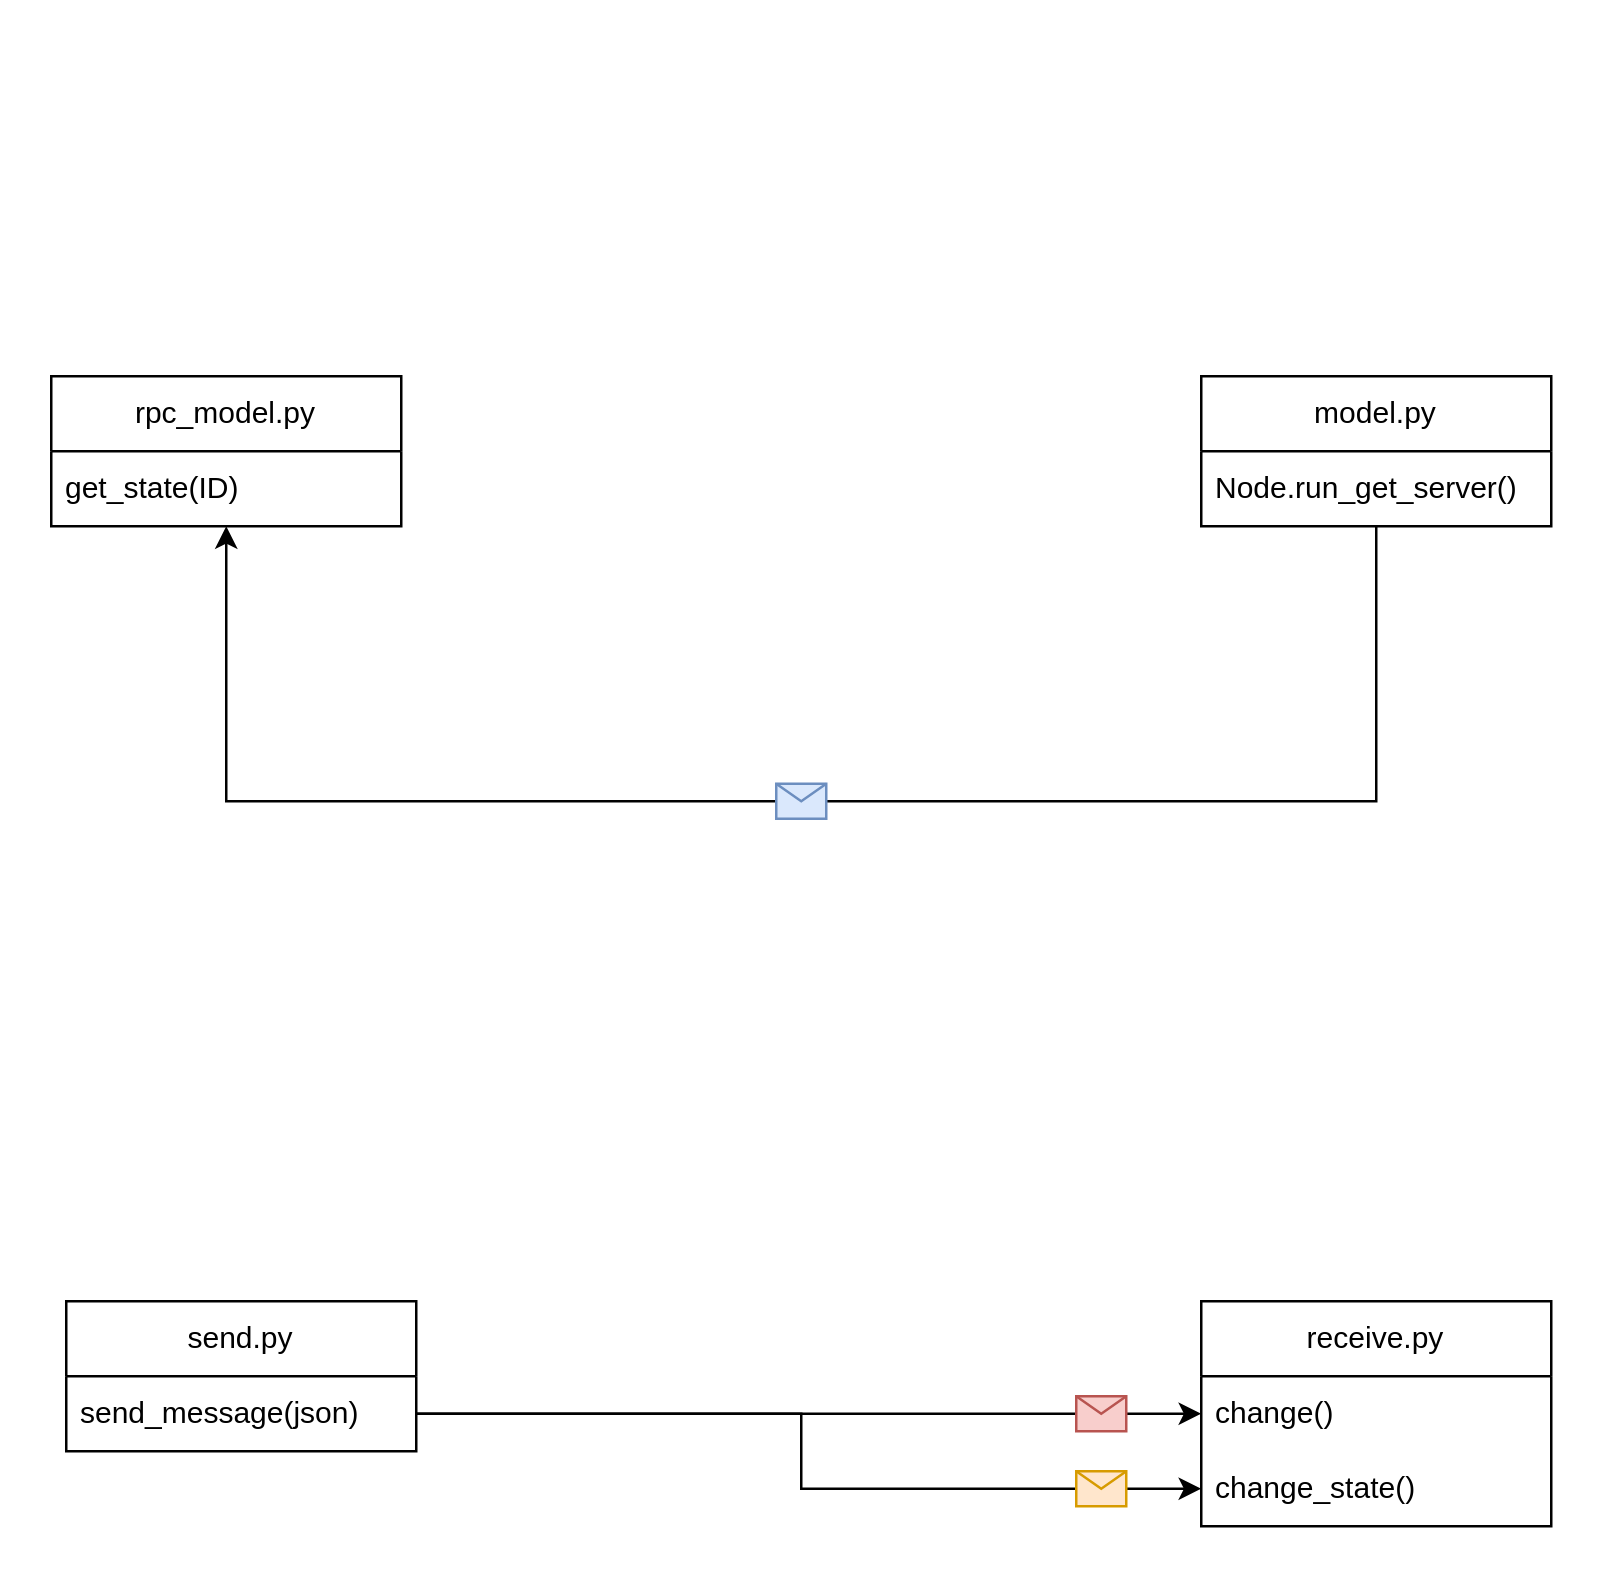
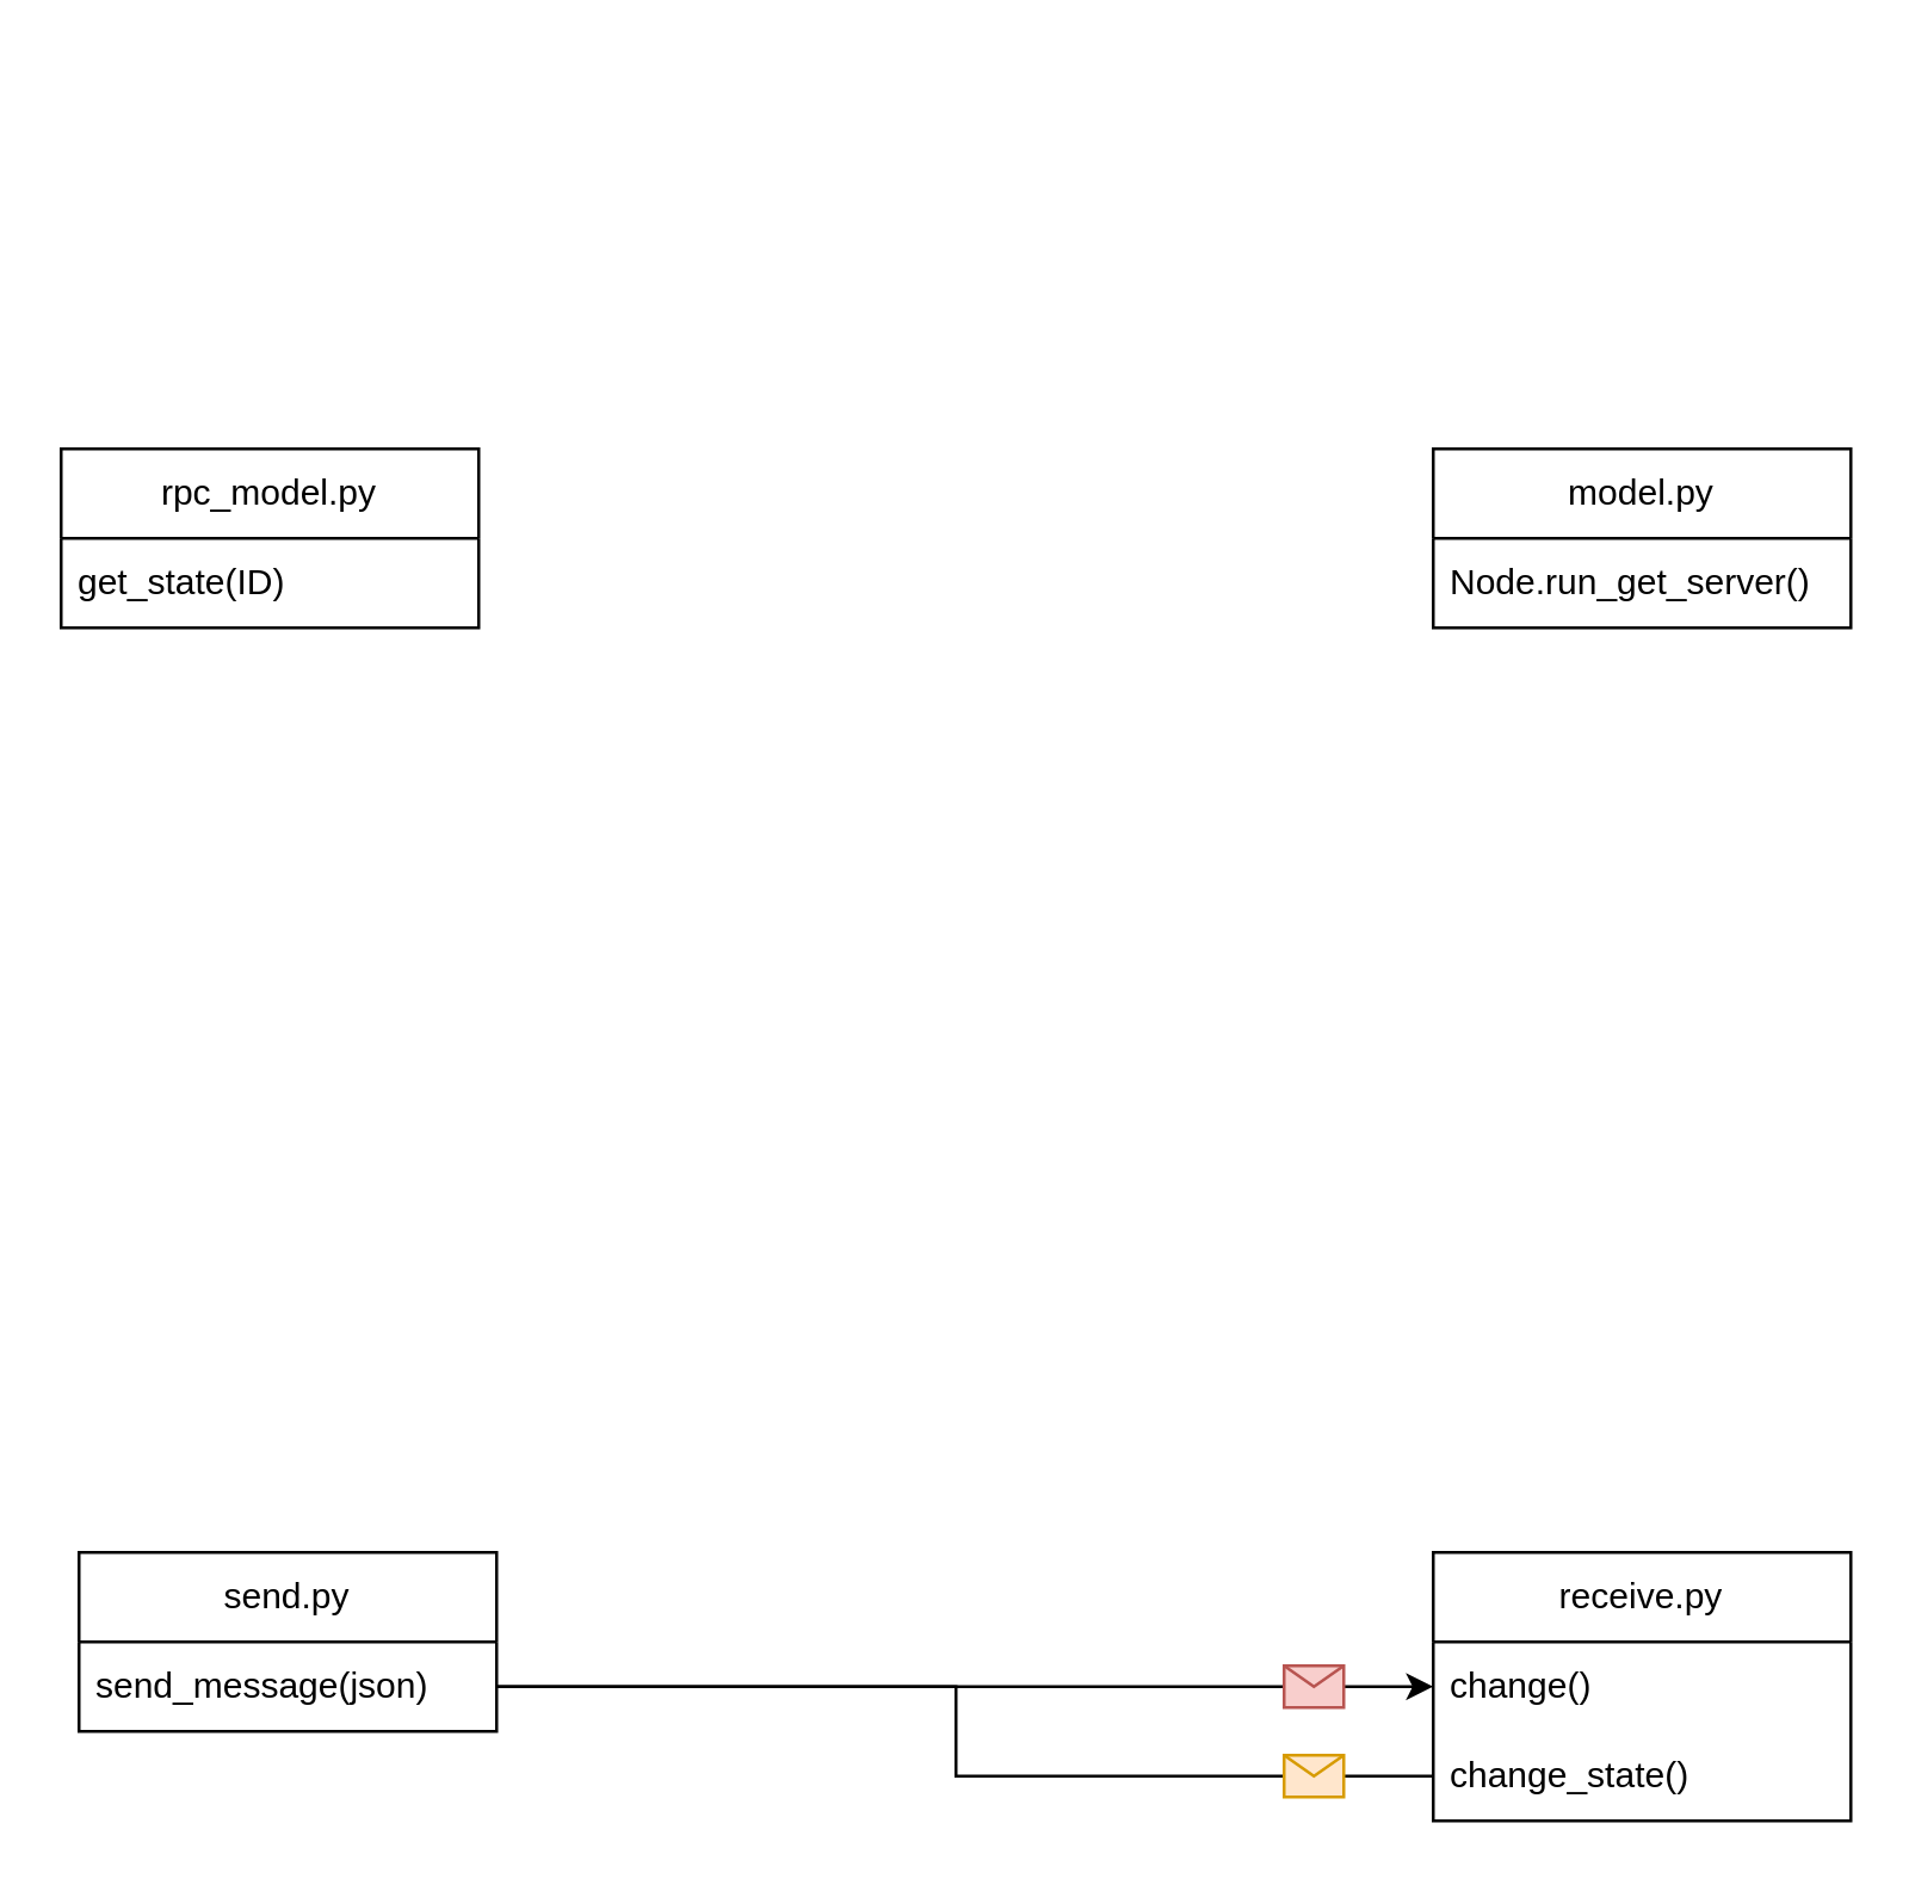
- <mxCell id="6" value="" style="endArrow=classic;html=1;rounded=0;exitX=0.5;exitY=1;exitDx=0;exitDy=0;entryX=0.5;entryY=1;entryDx=0;entryDy=0;" edge="1" parent="1" source="4" target="2"><mxGeometry relative="1" as="geometry"><mxPoint x="260" y="210" as="sourcePoint" /><mxPoint x="360" y="210" as="targetPoint" /><Array as="points"><mxPoint x="550" y="320" /><mxPoint x="330" y="320" /><mxPoint x="90" y="320" /></Array></mxGeometry></mxCell>
- <mxCell id="7" value="" style="shape=message;html=1;outlineConnect=0;fillColor=#dae8fc;strokeColor=#6c8ebf;" vertex="1" parent="6"><mxGeometry width="20" height="14" relative="1" as="geometry"><mxPoint x="-10" y="-7" as="offset" /></mxGeometry></mxCell>
- <mxCell id="16" value="" style="endArrow=classic;html=1;rounded=0;exitX=1;exitY=0.5;exitDx=0;exitDy=0;entryX=0;entryY=0.5;entryDx=0;entryDy=0;" edge="1" parent="1" source="10" target="13"><mxGeometry relative="1" as="geometry"><mxPoint x="170" y="575" as="sourcePoint" /><mxPoint x="484" y="575" as="targetPoint" /><Array as="points"><mxPoint x="320" y="565" /><mxPoint x="320" y="595" /></Array></mxGeometry></mxCell>
+ <mxCell id="16" value="" style="endArrow=none;html=1;rounded=0;exitX=1;exitY=0.5;exitDx=0;exitDy=0;entryX=0;entryY=0.5;entryDx=0;entryDy=0;" edge="1" parent="1" source="10" target="13"><mxGeometry relative="1" as="geometry"><mxPoint x="170" y="575" as="sourcePoint" /><mxPoint x="484" y="575" as="targetPoint" /><Array as="points"><mxPoint x="320" y="565" /><mxPoint x="320" y="595" /></Array></mxGeometry></mxCell>
